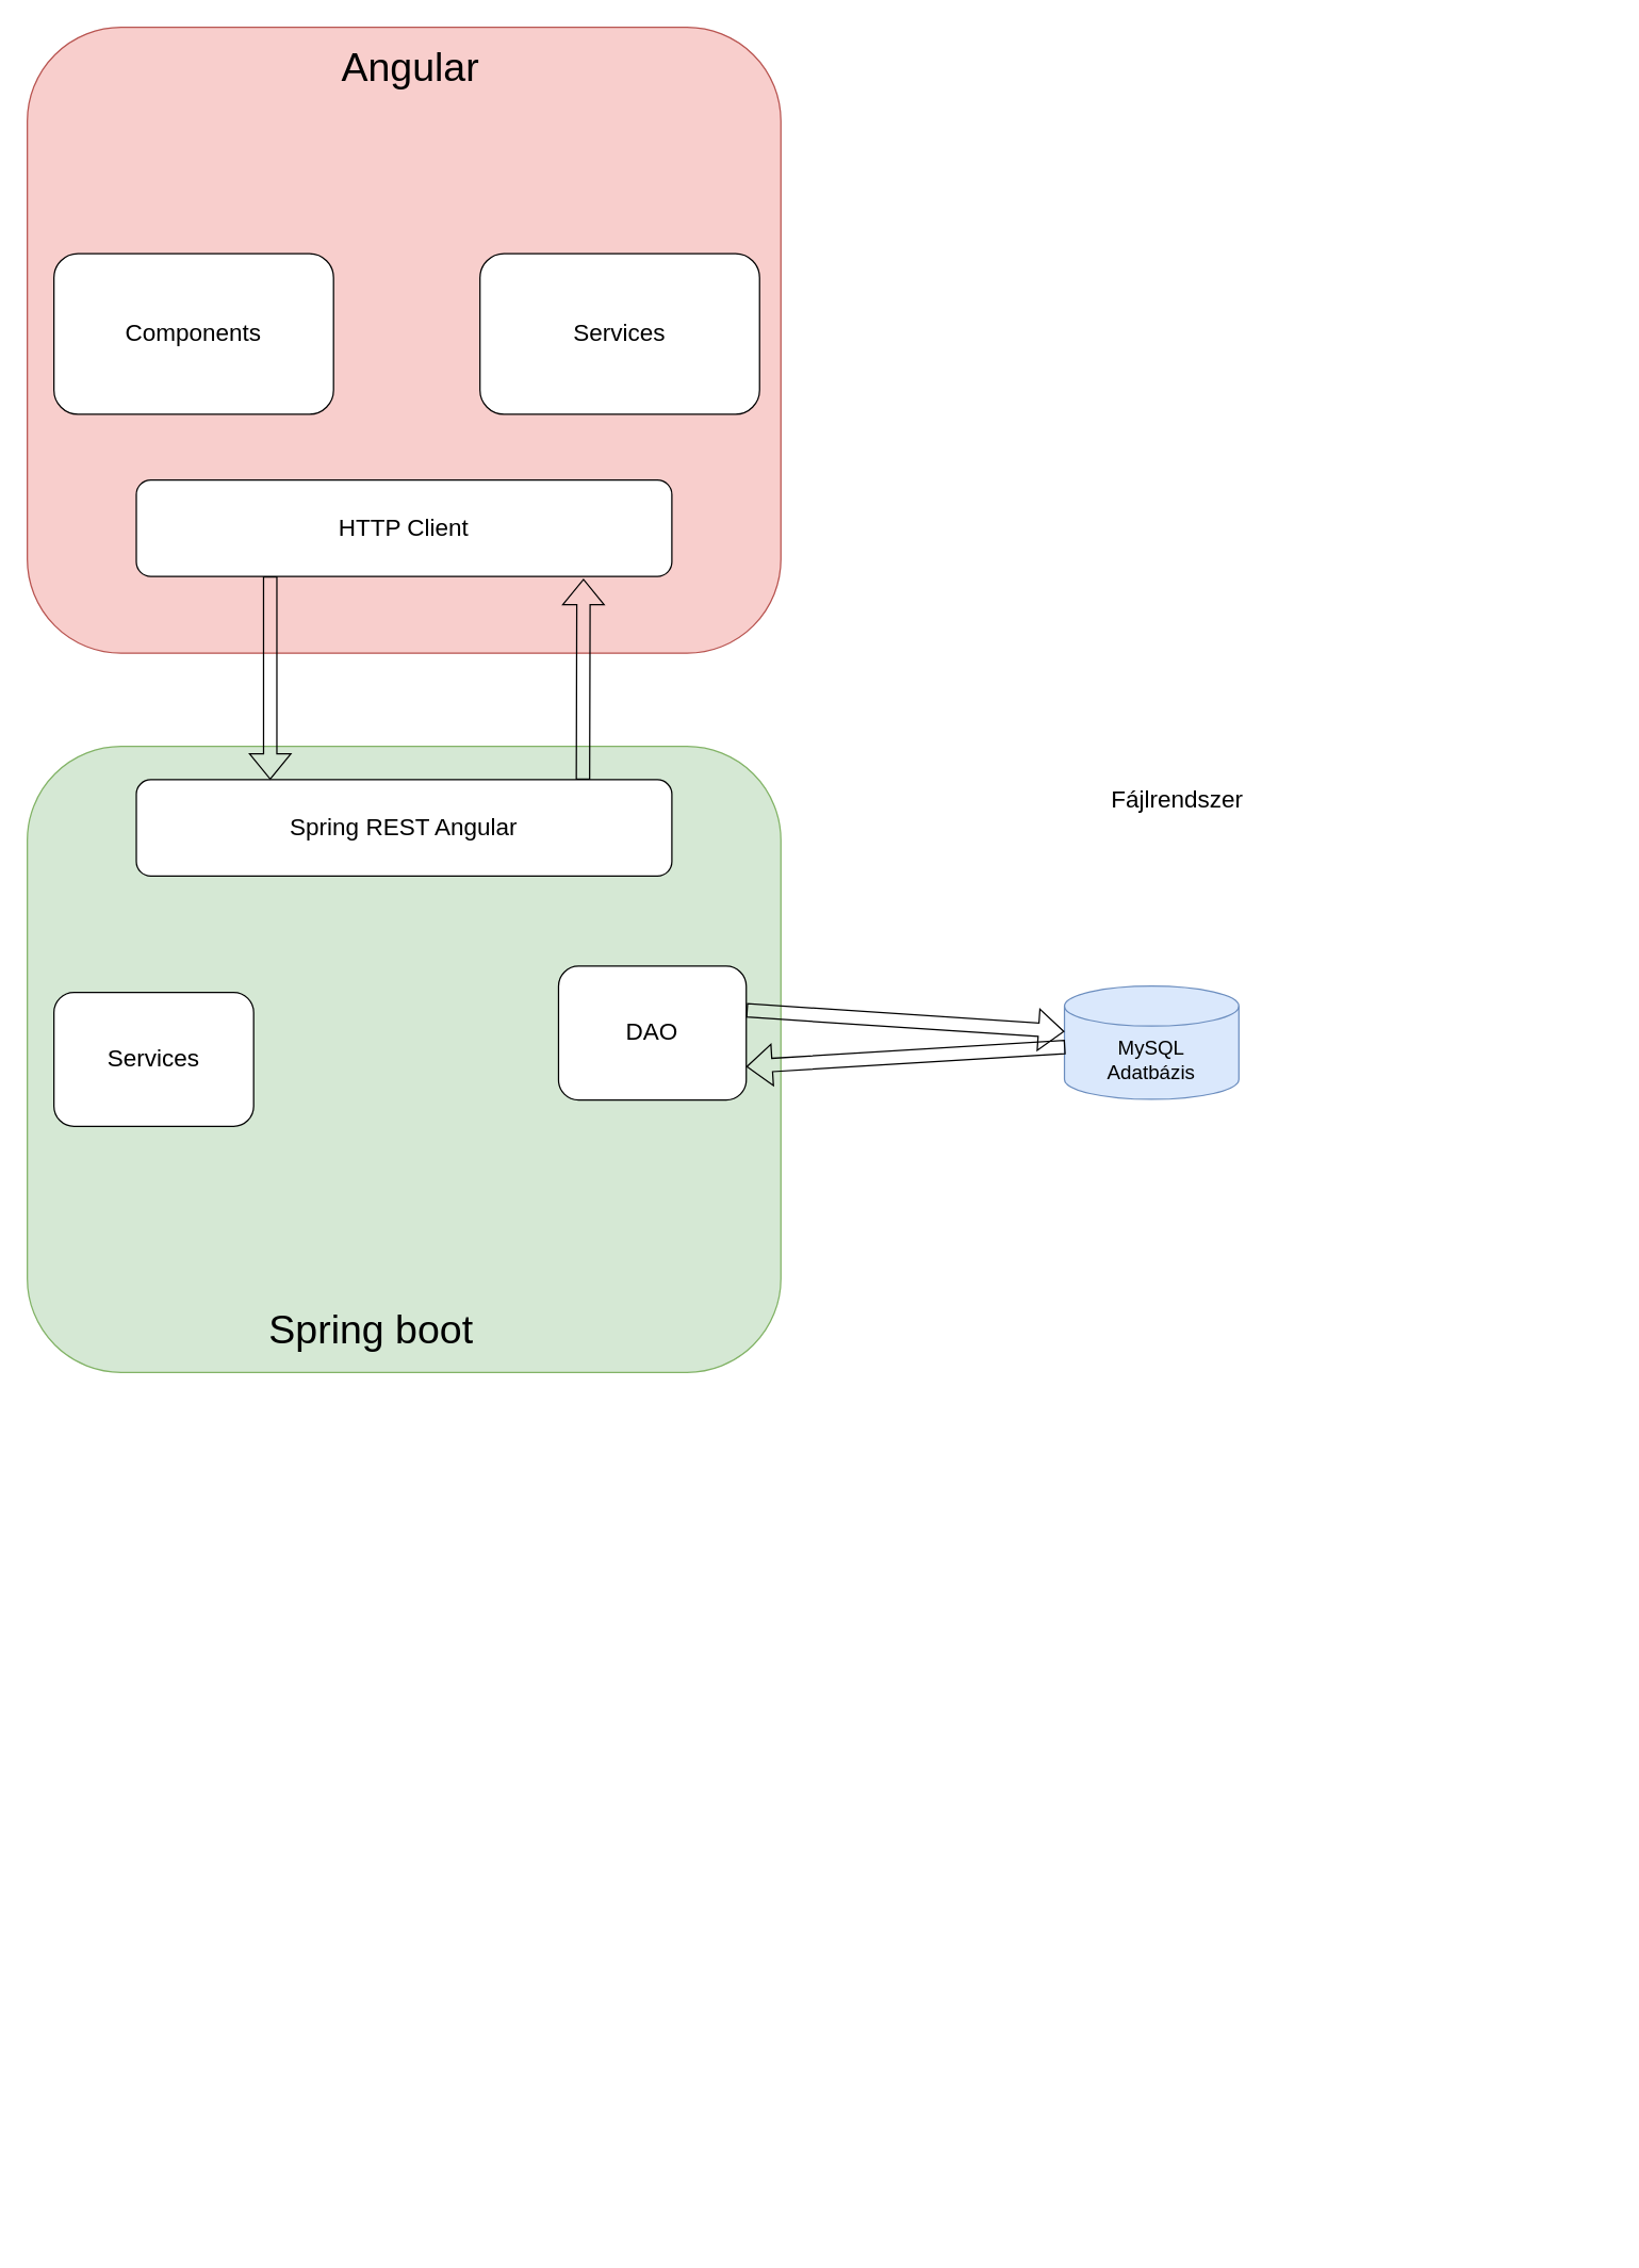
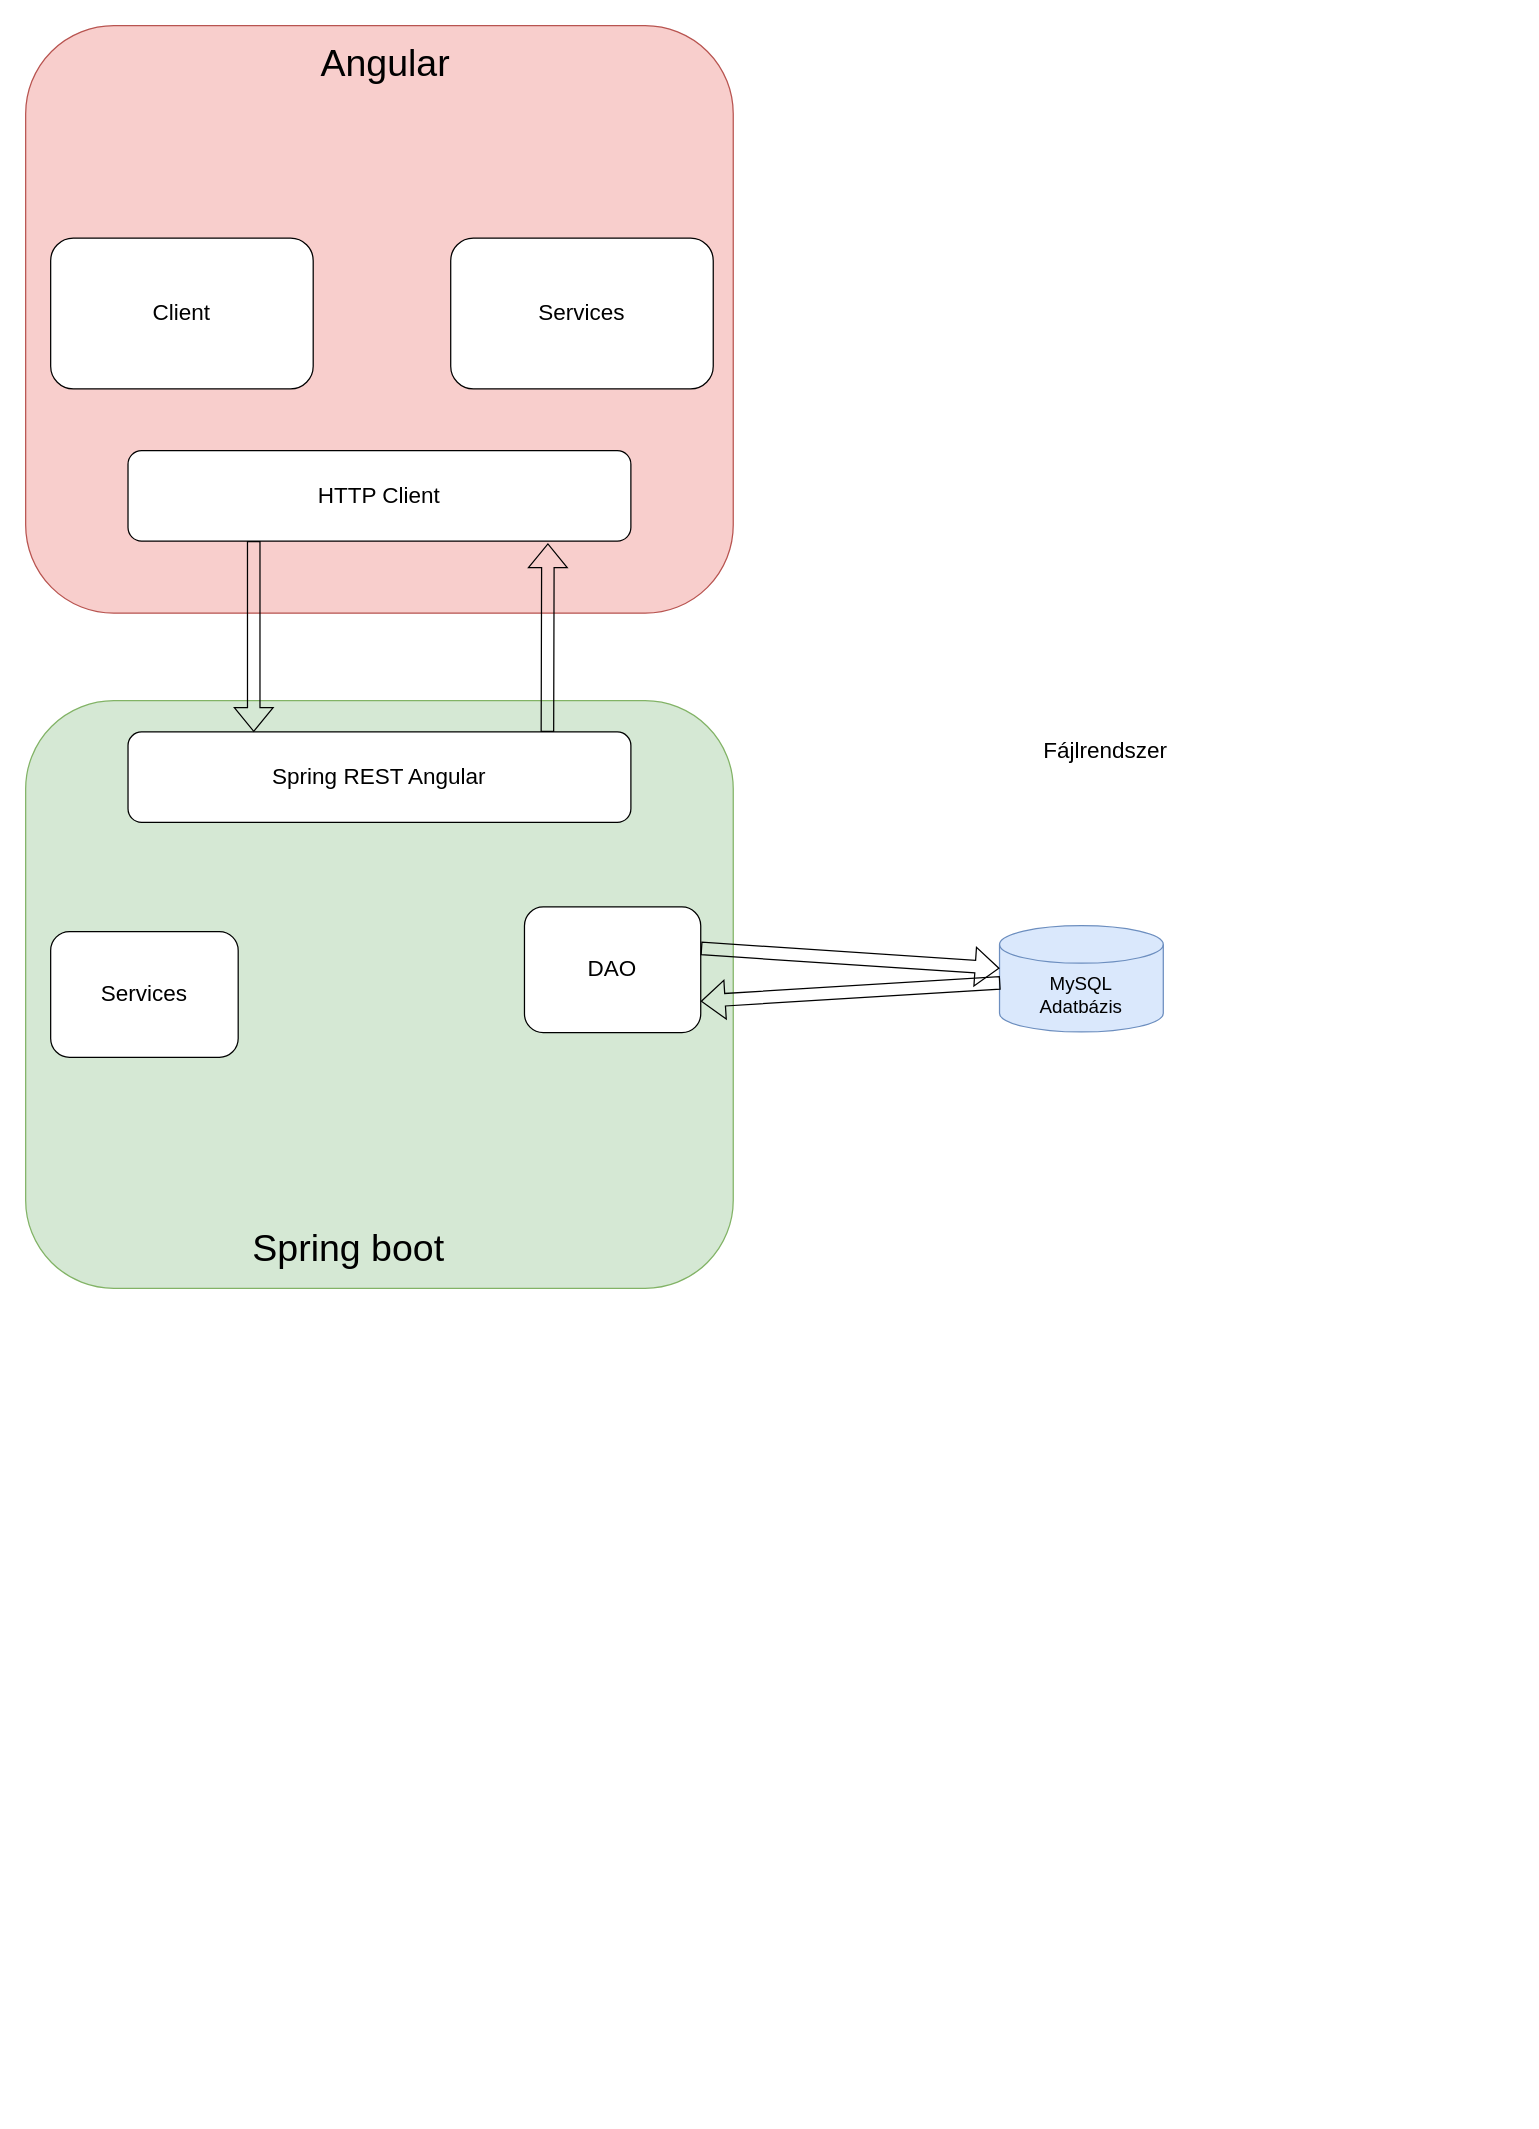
- <mxCell id="5" value="&lt;font style=&quot;font-size: 18px;&quot;&gt;Components&lt;/font&gt;" style="rounded=1;whiteSpace=wrap;html=1;" parent="2" vertex="1"><mxGeometry x="20" y="170.002" width="210" height="120.513" as="geometry" /></mxCell>
+ <mxCell id="5" value="&lt;font style=&quot;font-size: 18px;&quot;&gt;Client&lt;/font&gt;" style="rounded=1;whiteSpace=wrap;html=1;" parent="2" vertex="1"><mxGeometry x="20" y="170.002" width="210" height="120.513" as="geometry" /></mxCell>
